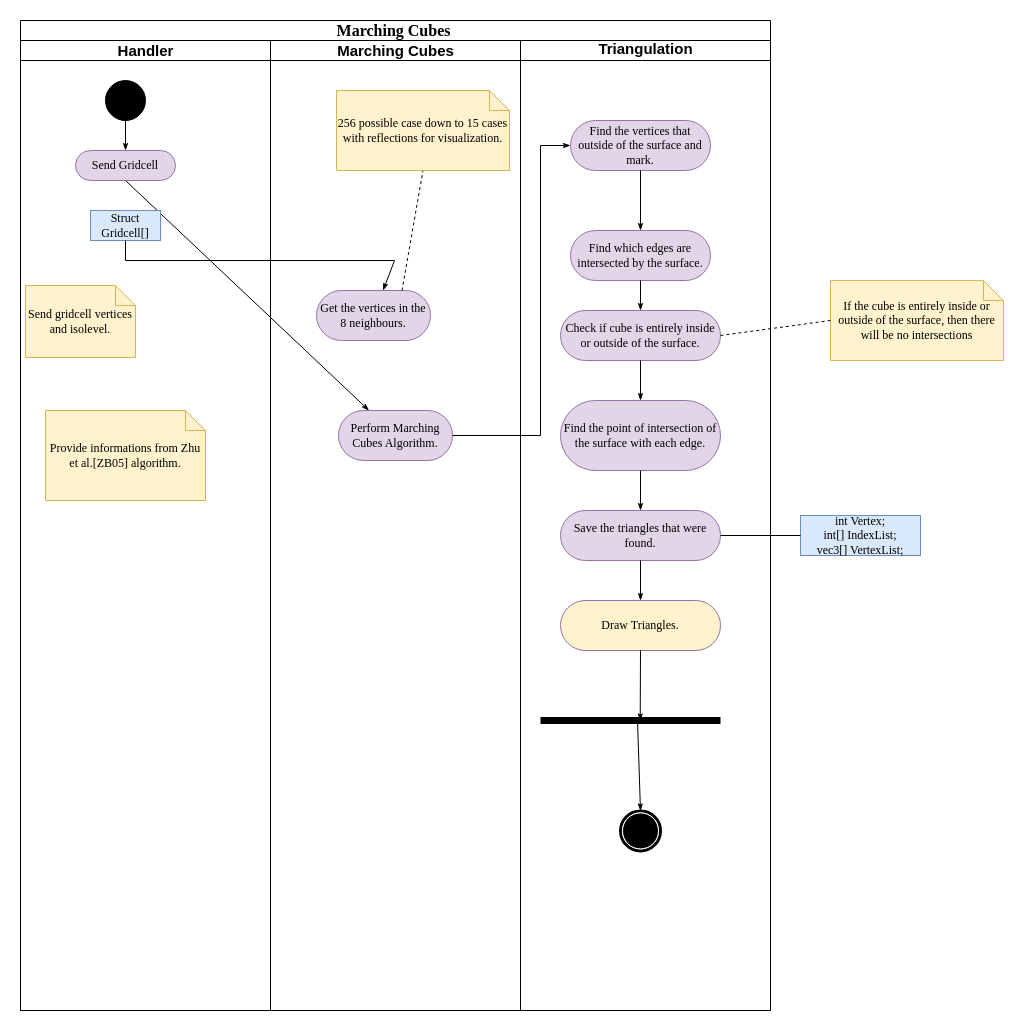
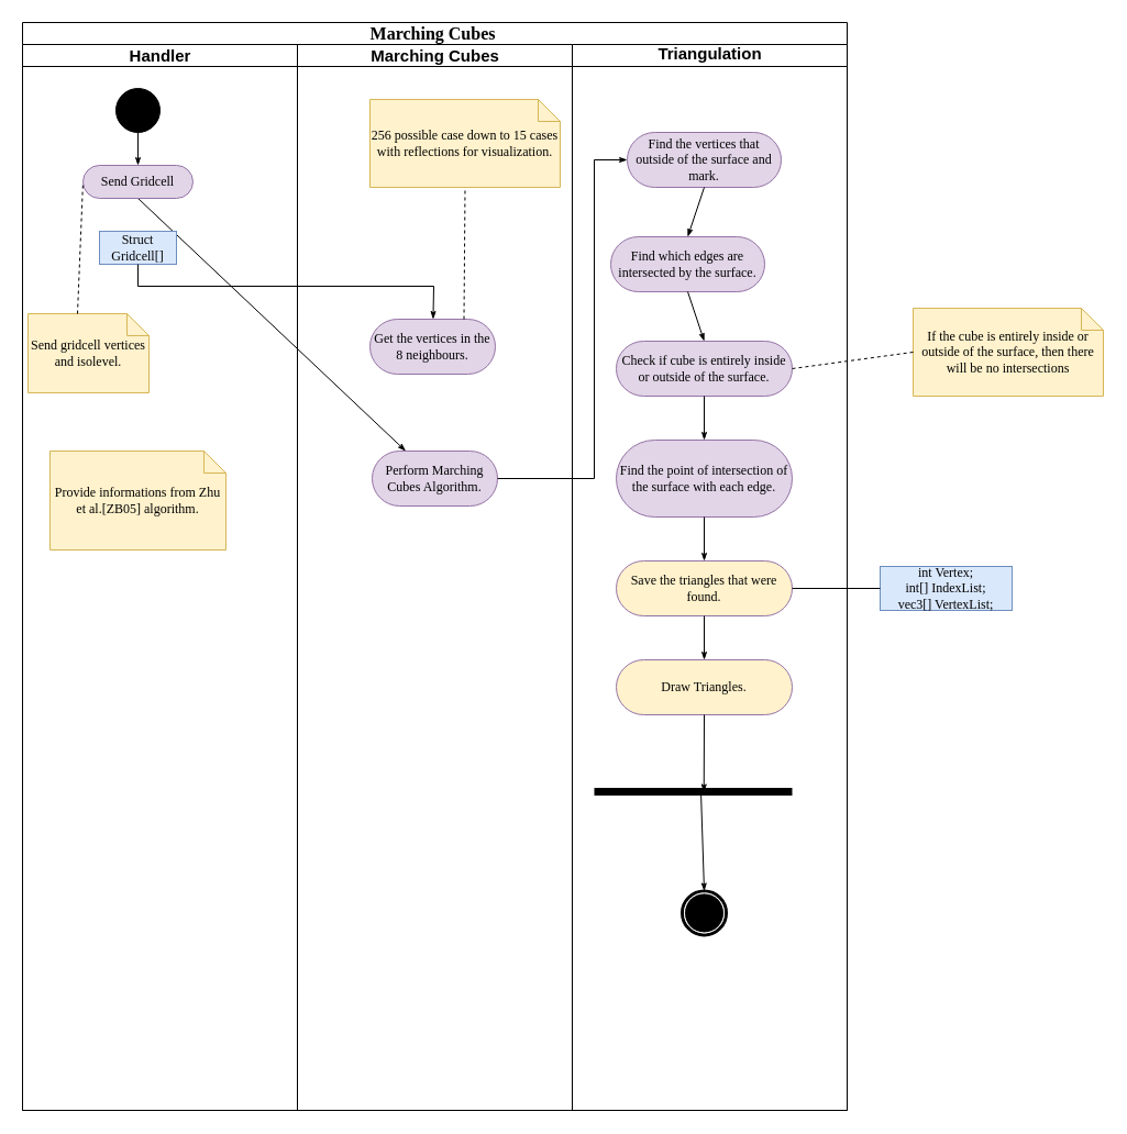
+ <mxCell id="11" value="" style="endArrow=none;dashed=1;html=1;strokeWidth=1;fontSize=12;entryX=0;entryY=0.5;entryDx=0;entryDy=0;exitX=0;exitY=0;exitDx=45;exitDy=0;exitPerimeter=0;fontStyle=1" edge="1" parent="3" source="9" target="7"><mxGeometry width="50" height="50" relative="1" as="geometry"><mxPoint x="40" y="240" as="sourcePoint" /><mxPoint x="90" y="190" as="targetPoint" /></mxGeometry></mxCell>
- <mxCell id="19" value="Find which edges are intersected by the surface." style="rounded=1;whiteSpace=wrap;html=1;shadow=0;comic=0;labelBackgroundColor=none;strokeWidth=1;fontFamily=Verdana;fontSize=12;align=center;arcSize=50;fillColor=#e1d5e7;strokeColor=#9673a6;" vertex="1" parent="17"><mxGeometry x="50" y="190" width="140" height="50" as="geometry" /></mxCell>
+ <mxCell id="19" value="Find which edges are intersected by the surface." style="rounded=1;whiteSpace=wrap;html=1;shadow=0;comic=0;labelBackgroundColor=none;strokeWidth=1;fontFamily=Verdana;fontSize=12;align=center;arcSize=50;fillColor=#e1d5e7;strokeColor=#9673a6;" vertex="1" parent="17"><mxGeometry x="35" y="175" width="140" height="50" as="geometry" /></mxCell>
- <mxCell id="13" value="Get the vertices in the 8 neighbours." style="rounded=1;whiteSpace=wrap;html=1;shadow=0;comic=0;labelBackgroundColor=none;strokeWidth=1;fontFamily=Verdana;fontSize=12;align=center;arcSize=50;fillColor=#e1d5e7;strokeColor=#9673a6;" parent="12" vertex="1"><mxGeometry x="46" y="250" width="114" height="50" as="geometry" /></mxCell>
+ <mxCell id="13" value="Get the vertices in the 8 neighbours." style="rounded=1;whiteSpace=wrap;html=1;shadow=0;comic=0;labelBackgroundColor=none;strokeWidth=1;fontFamily=Verdana;fontSize=12;align=center;arcSize=50;fillColor=#e1d5e7;strokeColor=#9673a6;" parent="12" vertex="1"><mxGeometry x="66" y="250" width="114" height="50" as="geometry" /></mxCell>
- <mxCell id="25" value="Save the triangles that were found." style="rounded=1;whiteSpace=wrap;html=1;shadow=0;comic=0;labelBackgroundColor=none;strokeWidth=1;fontFamily=Verdana;fontSize=12;align=center;arcSize=50;fillColor=#e1d5e7;strokeColor=#9673a6;" vertex="1" parent="17"><mxGeometry x="40" y="470" width="160" height="50" as="geometry" /></mxCell>
+ <mxCell id="25" value="Save the triangles that were found." style="rounded=1;whiteSpace=wrap;html=1;shadow=0;comic=0;labelBackgroundColor=none;strokeWidth=1;fontFamily=Verdana;fontSize=12;align=center;arcSize=50;fillColor=#fff2cc;strokeColor=#9673a6;" vertex="1" parent="17"><mxGeometry x="40" y="470" width="160" height="50" as="geometry" /></mxCell>
